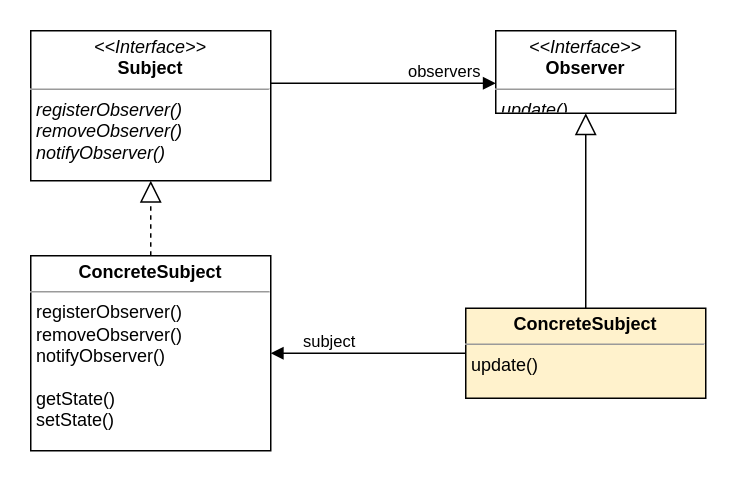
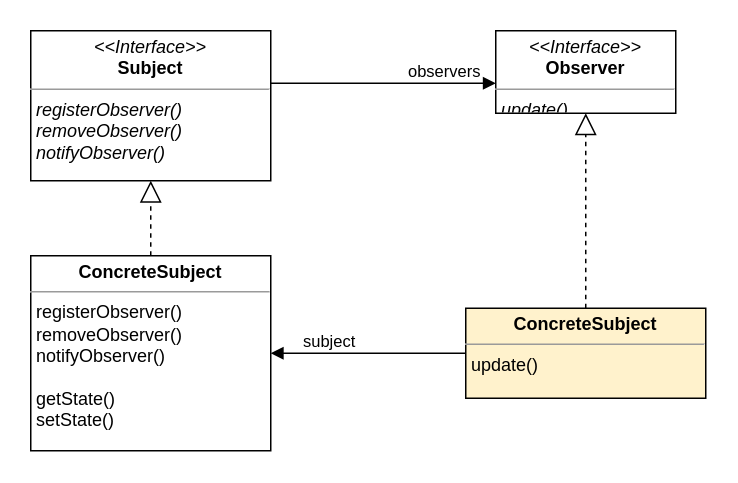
- <mxCell id="9" value="" style="endArrow=block;dashed=0;endFill=0;endSize=12;html=1;rounded=0;" edge="1" parent="1" source="8" target="2"><mxGeometry width="160" relative="1" as="geometry"><mxPoint x="330" y="170" as="sourcePoint" /><mxPoint x="490" y="170" as="targetPoint" /></mxGeometry></mxCell>
+ <mxCell id="9" value="" style="endArrow=block;dashed=1;endFill=0;endSize=12;html=1;rounded=0;" edge="1" parent="1" source="8" target="2"><mxGeometry width="160" relative="1" as="geometry"><mxPoint x="330" y="170" as="sourcePoint" /><mxPoint x="490" y="170" as="targetPoint" /></mxGeometry></mxCell>
